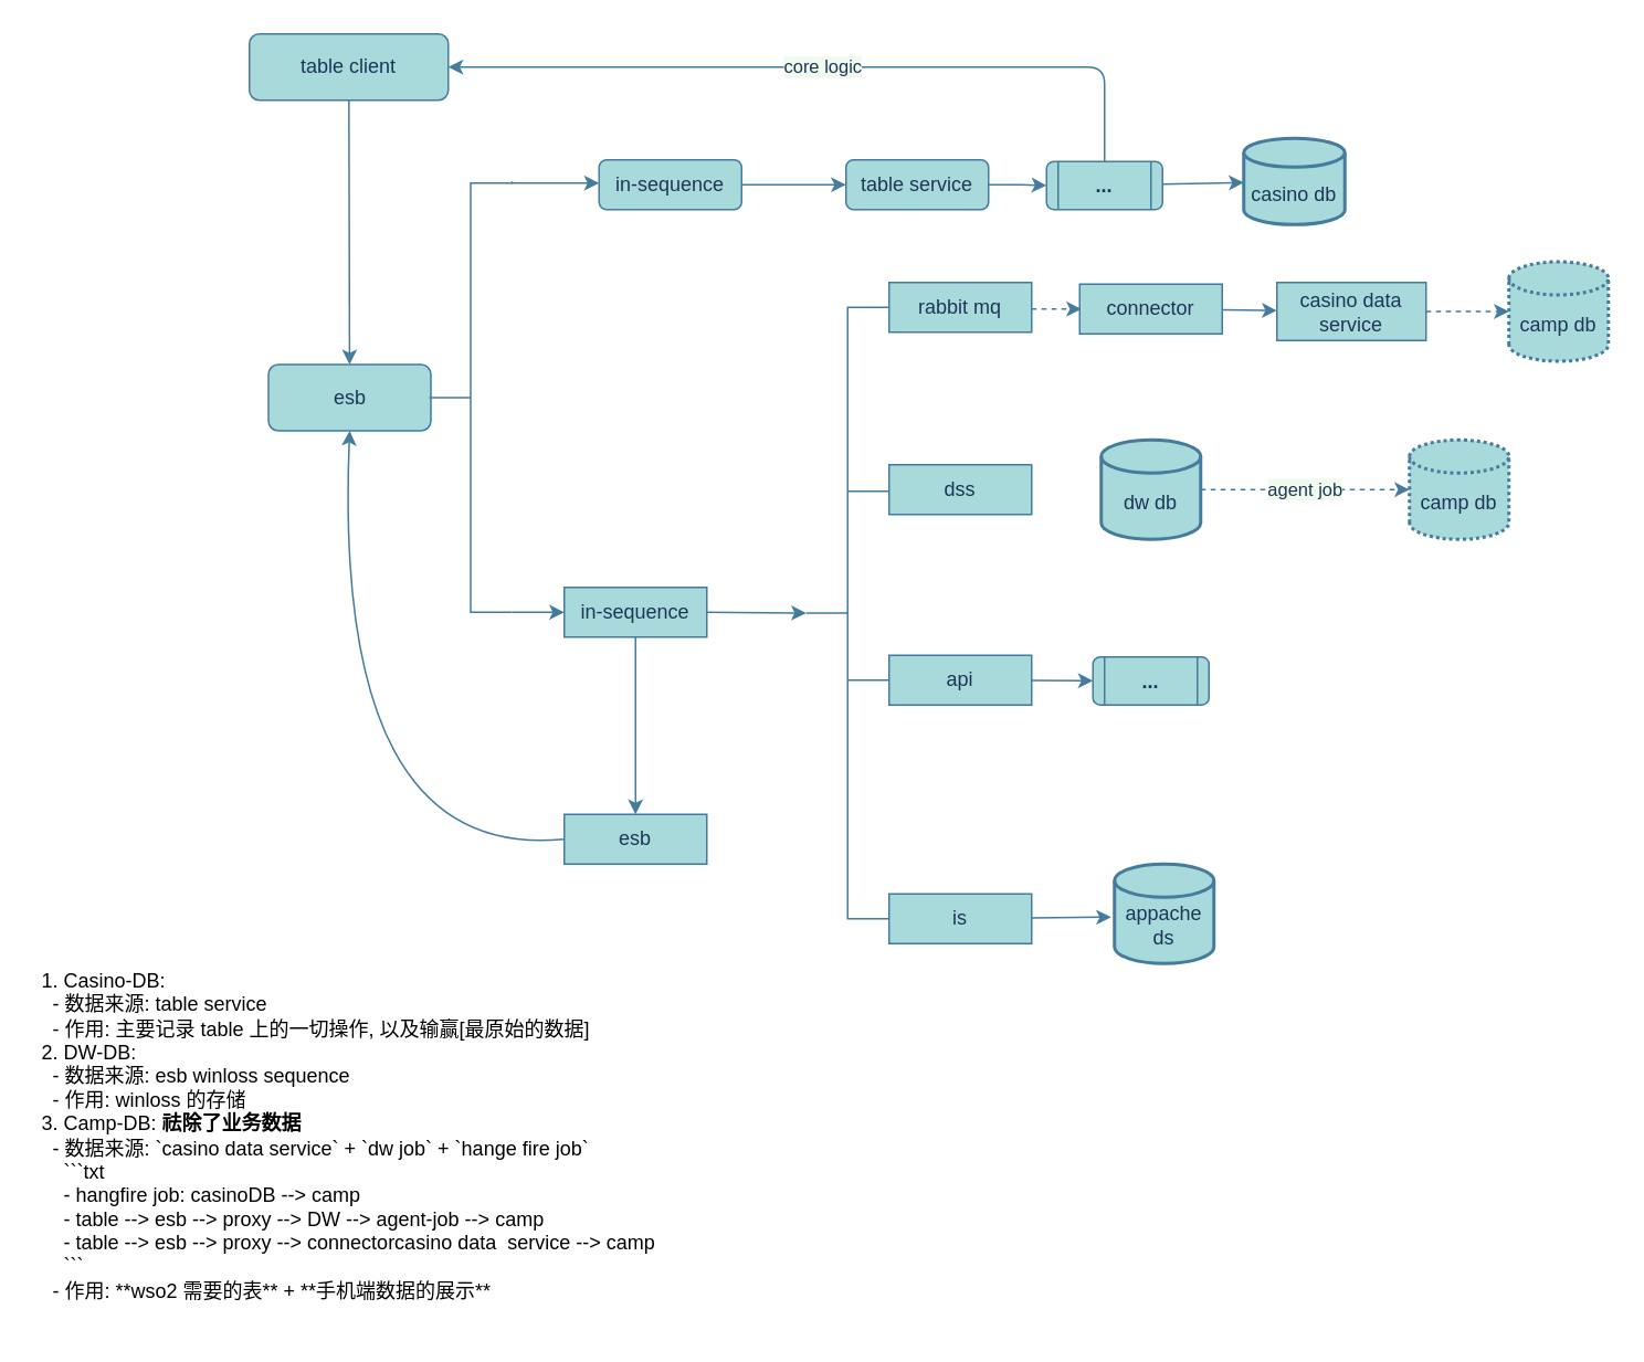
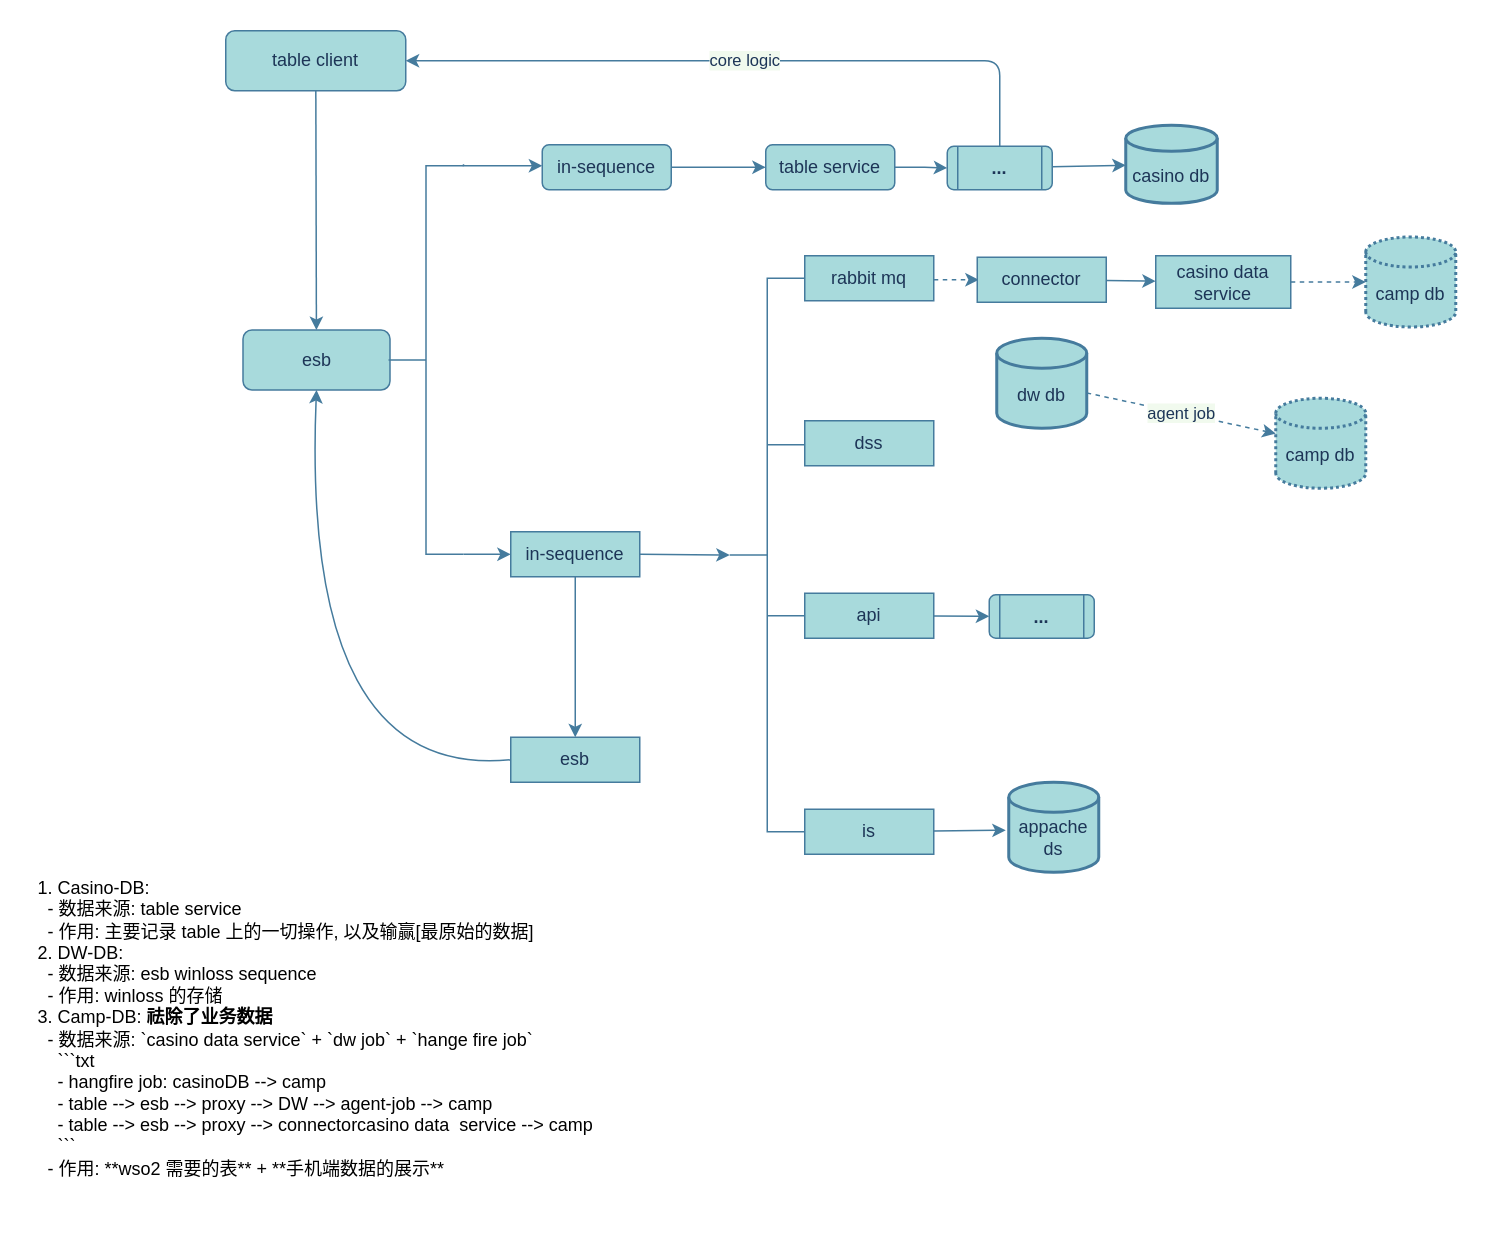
- <mxCell id="33" value="&lt;br&gt;dw db" style="strokeWidth=2;html=1;shape=mxgraph.flowchart.database;whiteSpace=wrap;fillColor=#A8DADC;strokeColor=#457B9D;fontColor=#1D3557;" vertex="1" parent="1"><mxGeometry x="664" y="265" width="60" height="60" as="geometry" /></mxCell>
+ <mxCell id="33" value="&lt;br&gt;dw db" style="strokeWidth=2;html=1;shape=mxgraph.flowchart.database;whiteSpace=wrap;fillColor=#A8DADC;strokeColor=#457B9D;fontColor=#1D3557;" vertex="1" parent="1"><mxGeometry x="664" y="225" width="60" height="60" as="geometry" /></mxCell>
